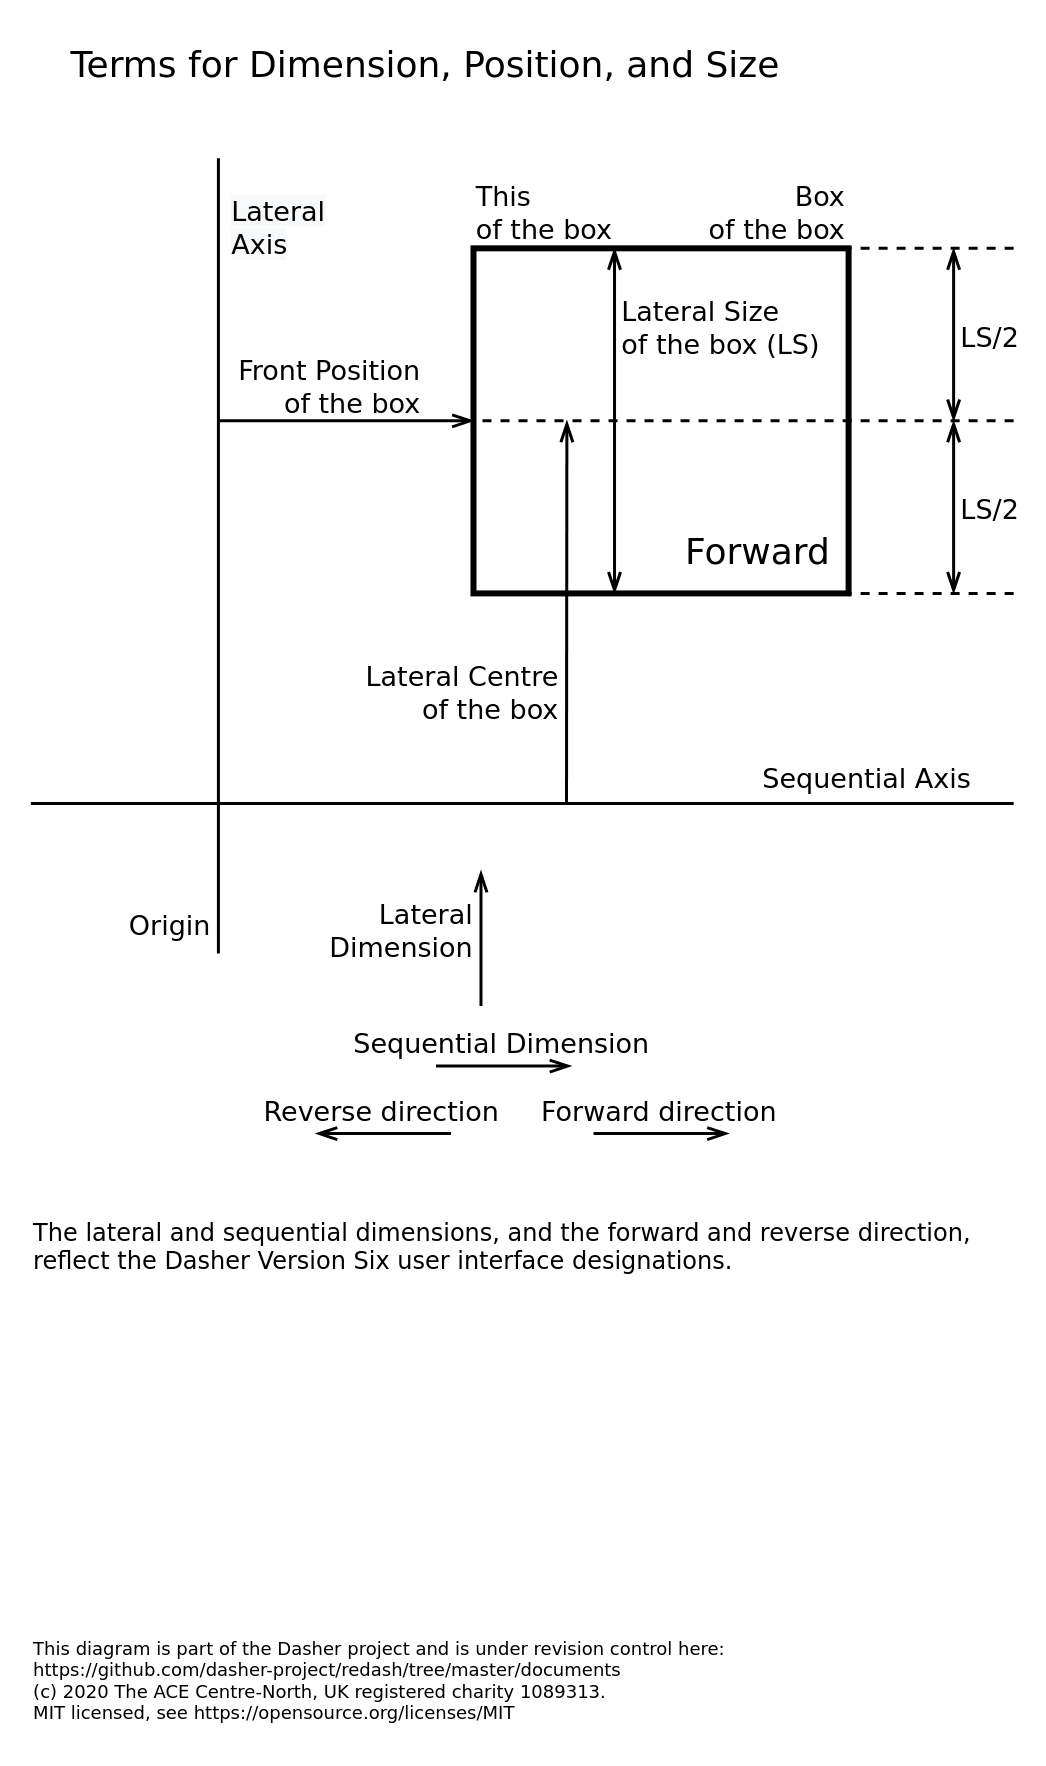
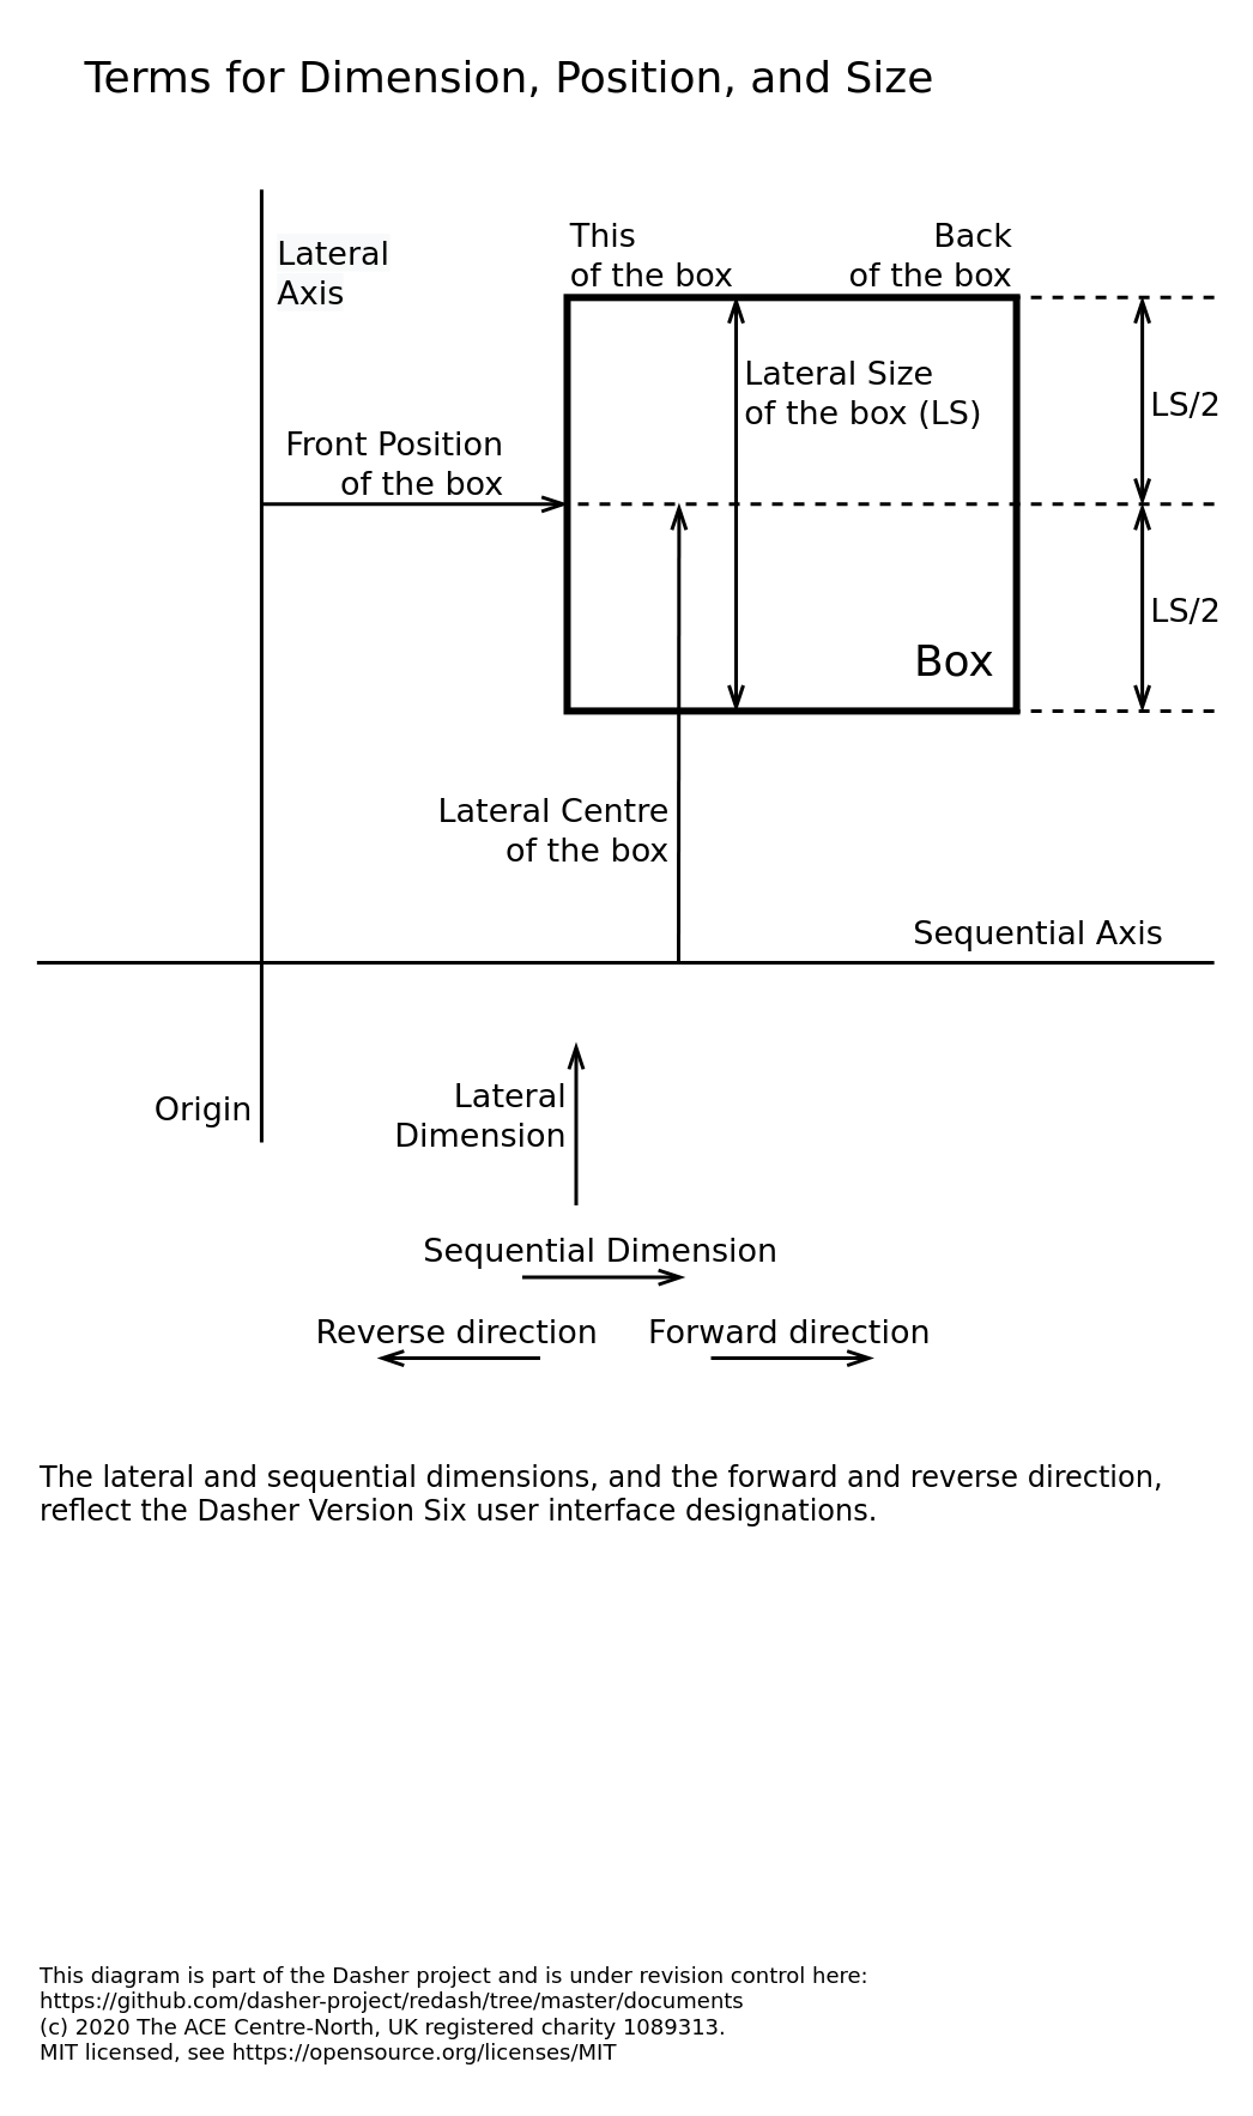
- <mxCell id="19" value="Box&#10;of the box" style="rounded=0;shadow=0;comic=0;labelBackgroundColor=none;strokeWidth=2;fillColor=none;fontFamily=DejaVu Sans;fontSize=18;fontColor=#000000;align=right;arcSize=20;spacingTop=0;spacingLeft=0;spacing=2;spacingBottom=0;spacingRight=0;points=[[0.2, 0], [0.4, 0], [0.6, 0], [0.8, 0], [0.5,1]];strokeColor=none;" parent="1" vertex="1"><mxGeometry x="495" y="125" width="70" height="30" as="geometry" /></mxCell>
+ <mxCell id="19" value="Back&#10;of the box" style="rounded=0;shadow=0;comic=0;labelBackgroundColor=none;strokeWidth=2;fillColor=none;fontFamily=DejaVu Sans;fontSize=18;fontColor=#000000;align=right;arcSize=20;spacingTop=0;spacingLeft=0;spacing=2;spacingBottom=0;spacingRight=0;points=[[0.2, 0], [0.4, 0], [0.6, 0], [0.8, 0], [0.5,1]];strokeColor=none;" parent="1" vertex="1"><mxGeometry x="495" y="125" width="70" height="30" as="geometry" /></mxCell>
- <mxCell id="2" value="Forward" style="rounded=0;shadow=0;comic=0;labelBackgroundColor=none;strokeColor=#000000;strokeWidth=4;fillColor=none;fontFamily=DejaVu Sans;fontSize=24;fontColor=#000000;align=right;arcSize=20;spacingTop=10;spacingLeft=10;spacing=2;spacingBottom=10;spacingRight=10;points=[[0.2, 0], [0.4, 0], [0.6, 0], [0.8, 0], [0.5,1]];whiteSpace=wrap;verticalAlign=bottom;" parent="1" vertex="1"><mxGeometry x="315" y="165" width="250" height="230" as="geometry" /></mxCell>
+ <mxCell id="2" value="Box" style="rounded=0;shadow=0;comic=0;labelBackgroundColor=none;strokeColor=#000000;strokeWidth=4;fillColor=none;fontFamily=DejaVu Sans;fontSize=24;fontColor=#000000;align=right;arcSize=20;spacingTop=10;spacingLeft=10;spacing=2;spacingBottom=10;spacingRight=10;points=[[0.2, 0], [0.4, 0], [0.6, 0], [0.8, 0], [0.5,1]];whiteSpace=wrap;verticalAlign=bottom;" parent="1" vertex="1"><mxGeometry x="315" y="165" width="250" height="230" as="geometry" /></mxCell>
